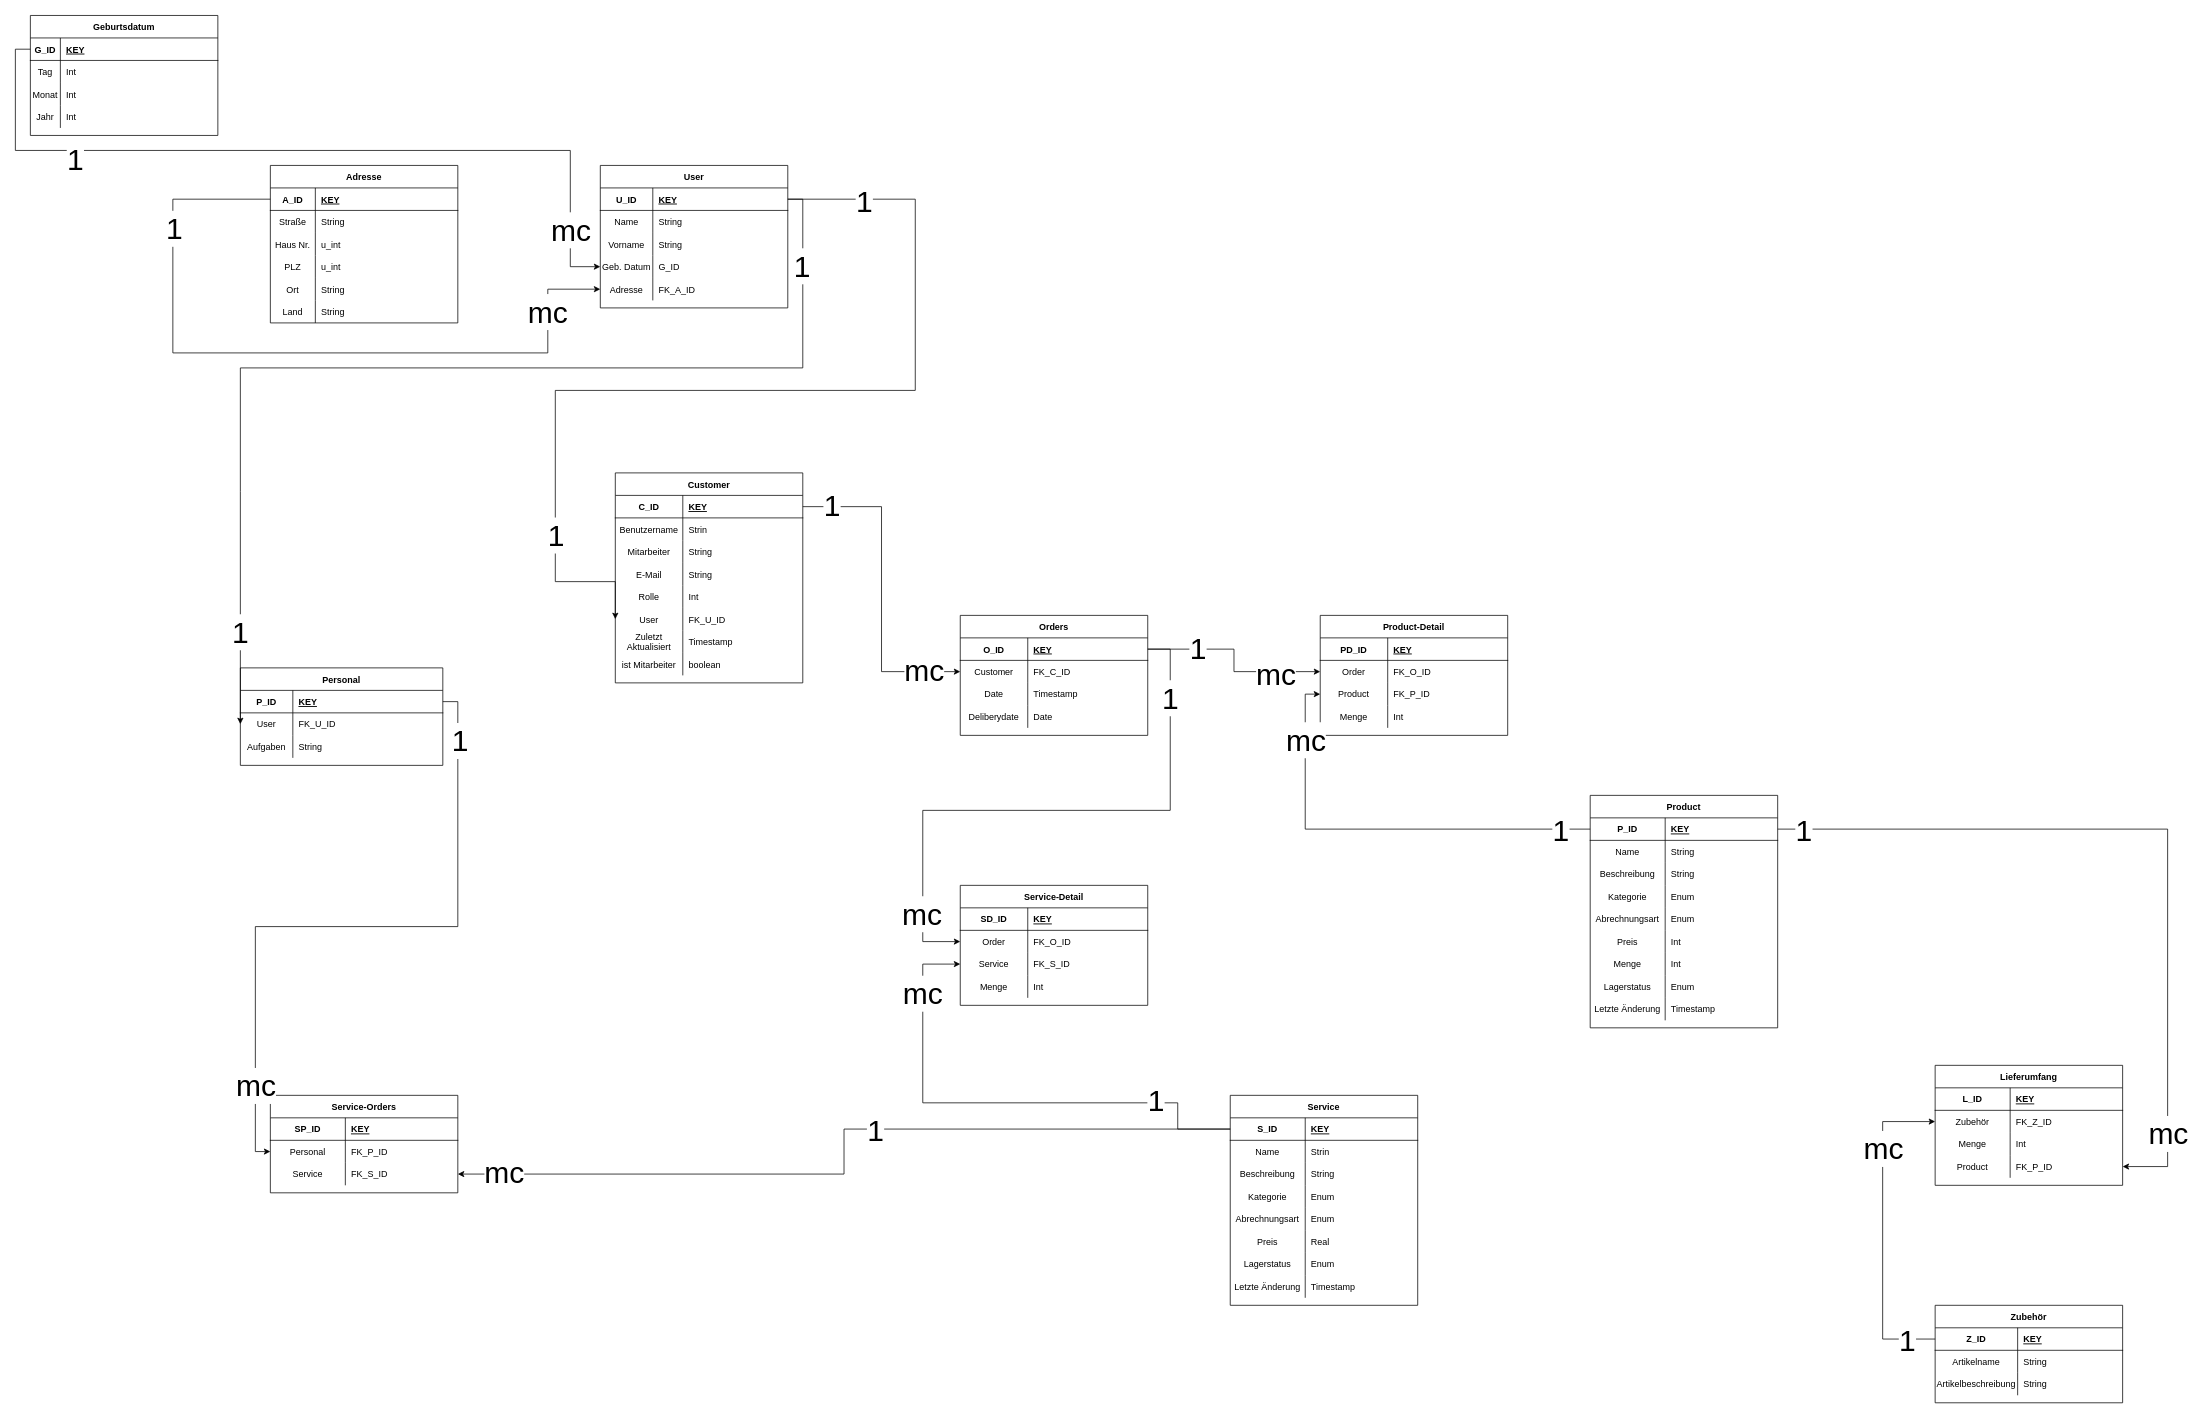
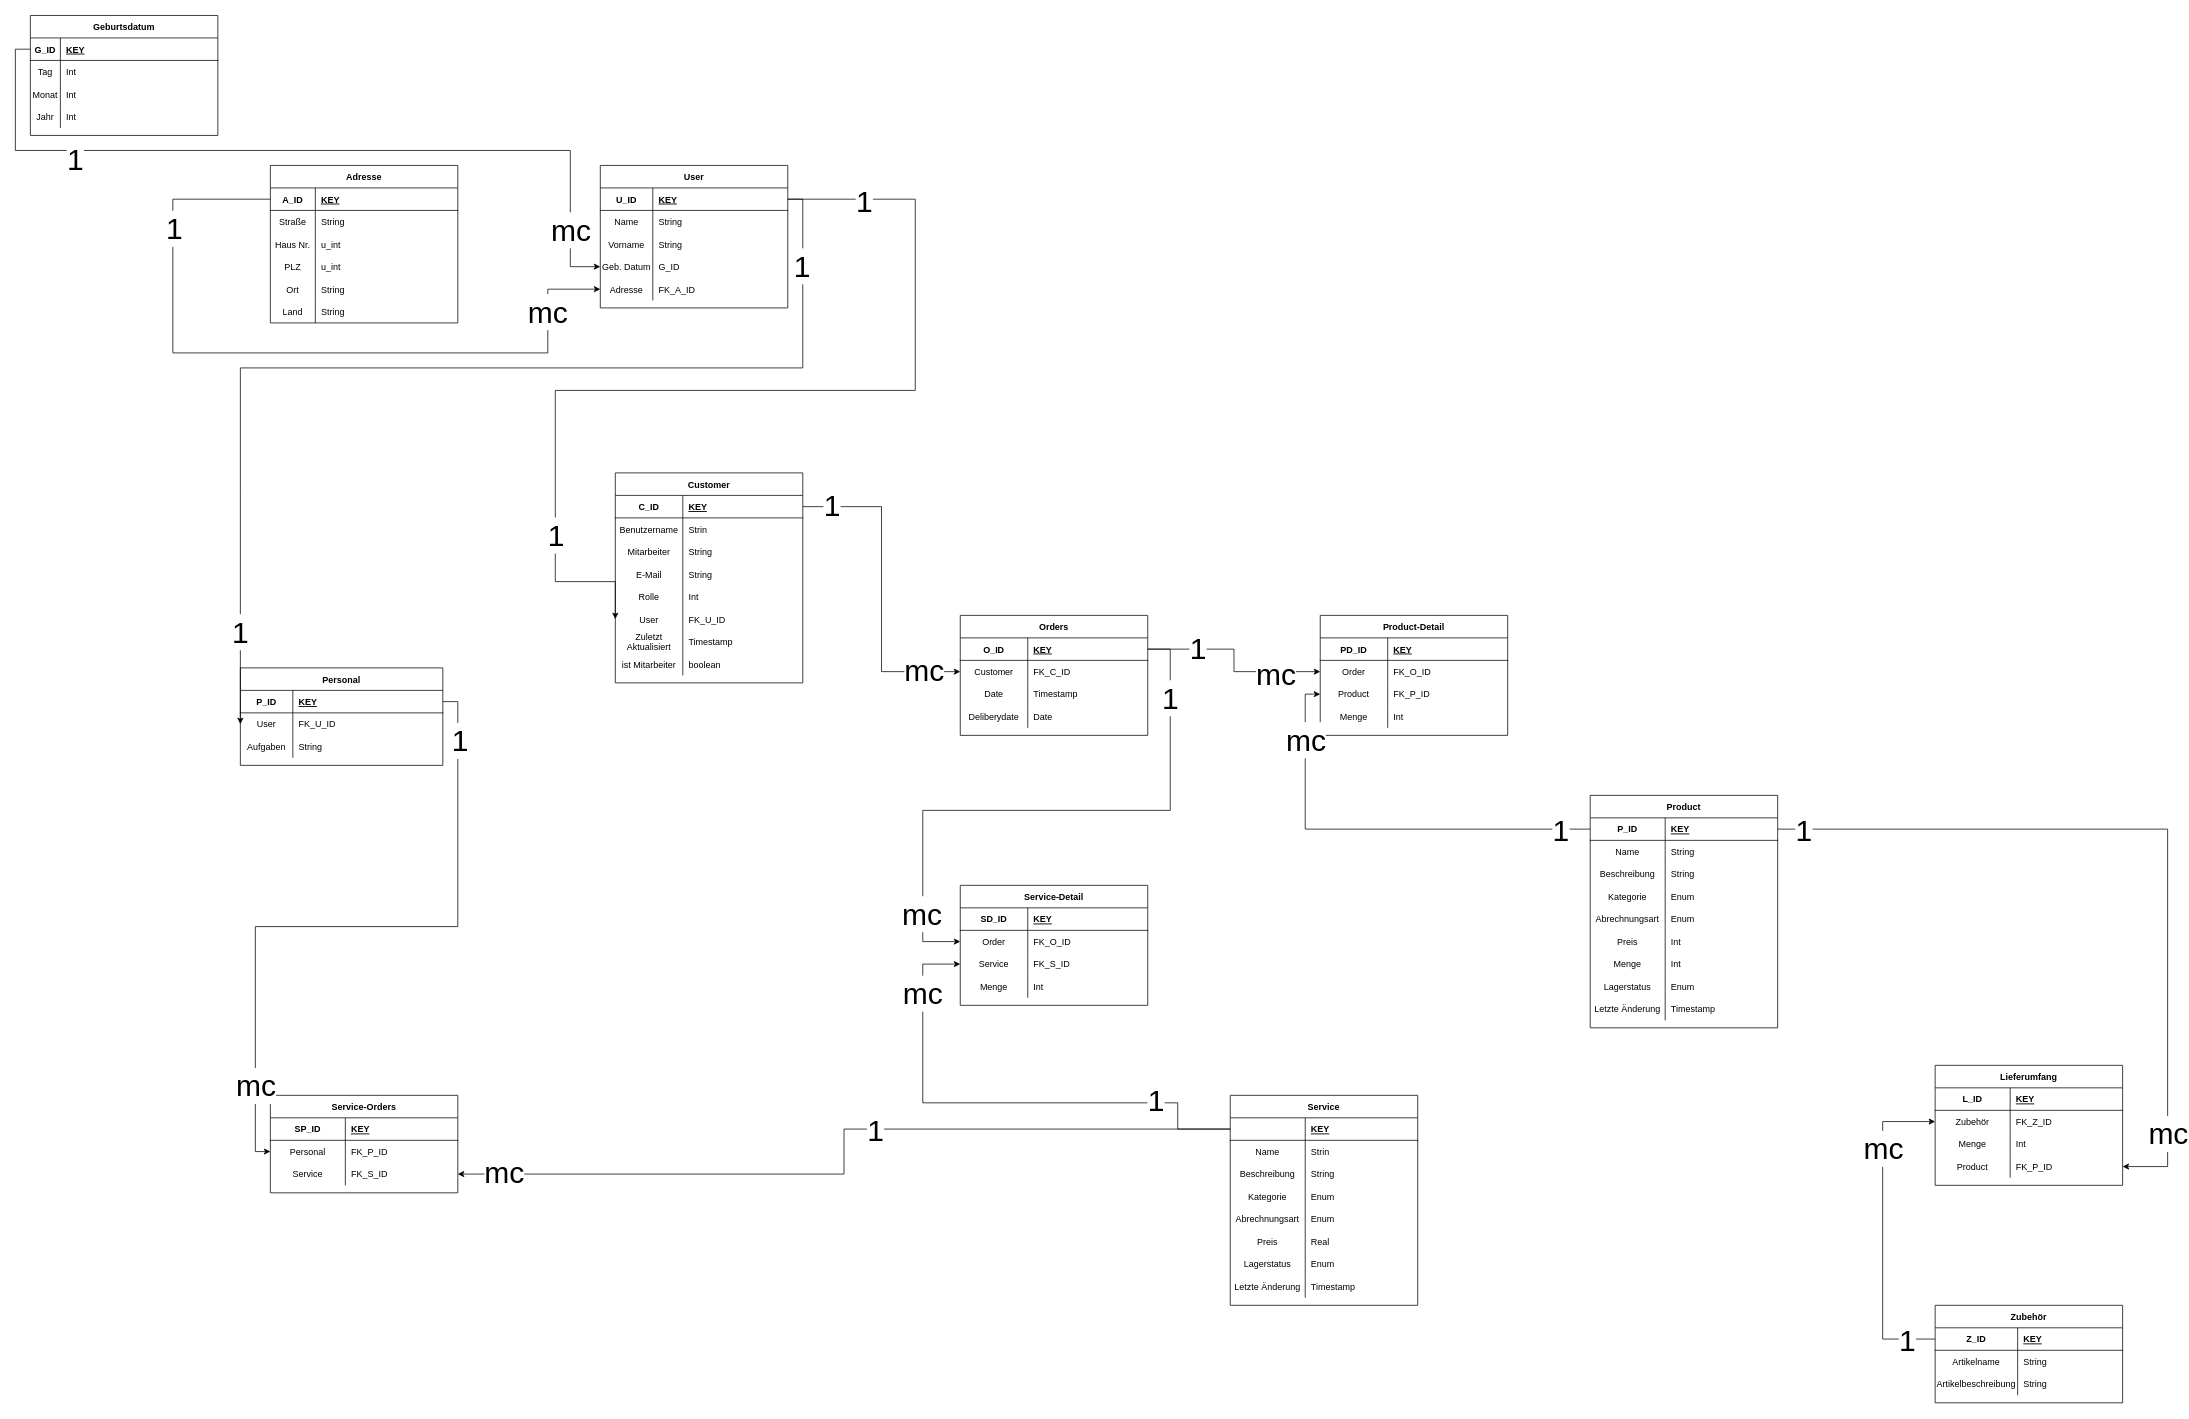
- <mxCell id="175" value="S_ID" style="shape=partialRectangle;overflow=hidden;connectable=0;fillColor=none;top=0;left=0;bottom=0;right=0;fontStyle=1;" vertex="1" parent="174"><mxGeometry width="100" height="30" as="geometry"><mxRectangle width="100" height="30" as="alternateBounds" /></mxGeometry></mxCell>
